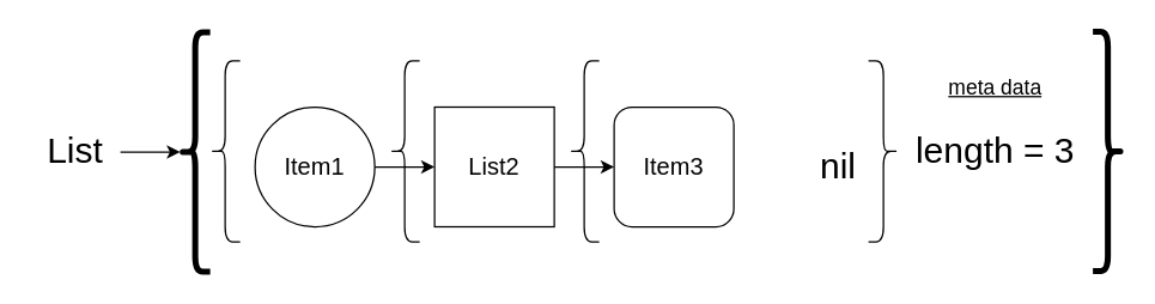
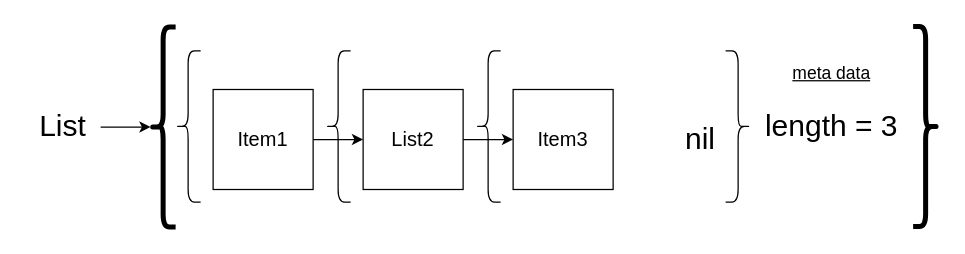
- <mxCell id="3" value="&lt;font size=&quot;3&quot;&gt;Item1&lt;/font&gt;" style="ellipse;whiteSpace=wrap;html=1;aspect=fixed;" vertex="1" parent="1"><mxGeometry x="170" y="71" width="80" height="80" as="geometry" /></mxCell>
+ <mxCell id="3" value="&lt;font size=&quot;3&quot;&gt;Item1&lt;/font&gt;" style="whiteSpace=wrap;html=1;aspect=fixed;" vertex="1" parent="1"><mxGeometry x="170" y="71" width="80" height="80" as="geometry" /></mxCell>
- <mxCell id="6" value="&lt;font size=&quot;3&quot;&gt;Item3&lt;/font&gt;" style="whiteSpace=wrap;html=1;aspect=fixed;rounded=1;" vertex="1" parent="1"><mxGeometry x="410" y="71" width="80" height="80" as="geometry" /></mxCell>
+ <mxCell id="6" value="&lt;font size=&quot;3&quot;&gt;Item3&lt;/font&gt;" style="whiteSpace=wrap;html=1;aspect=fixed;" vertex="1" parent="1"><mxGeometry x="410" y="71" width="80" height="80" as="geometry" /></mxCell>
